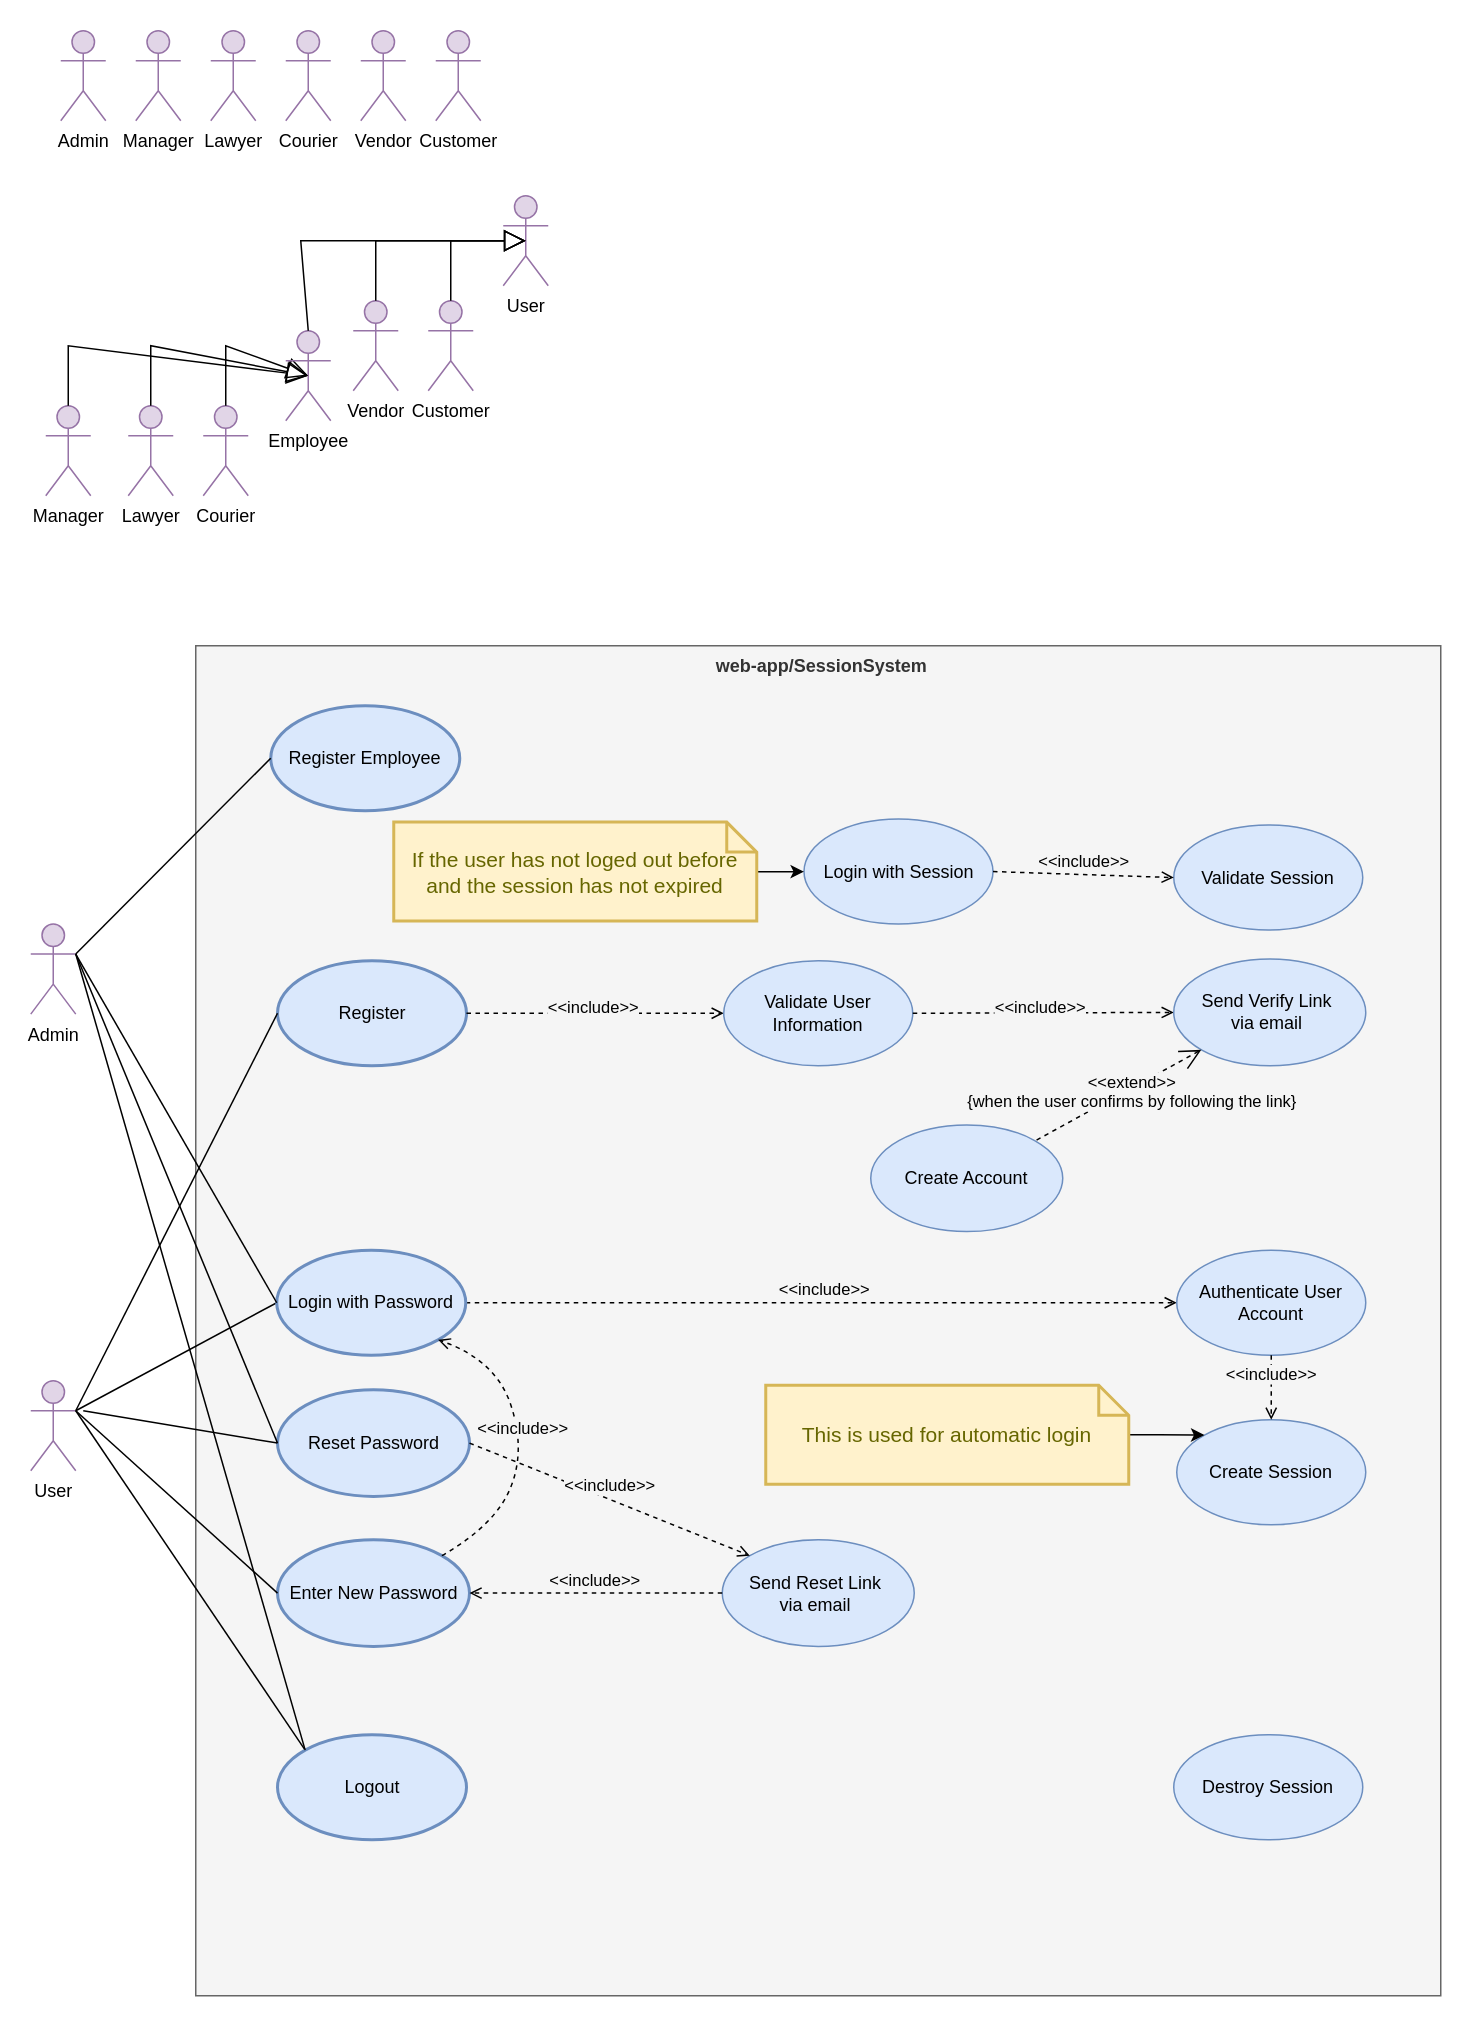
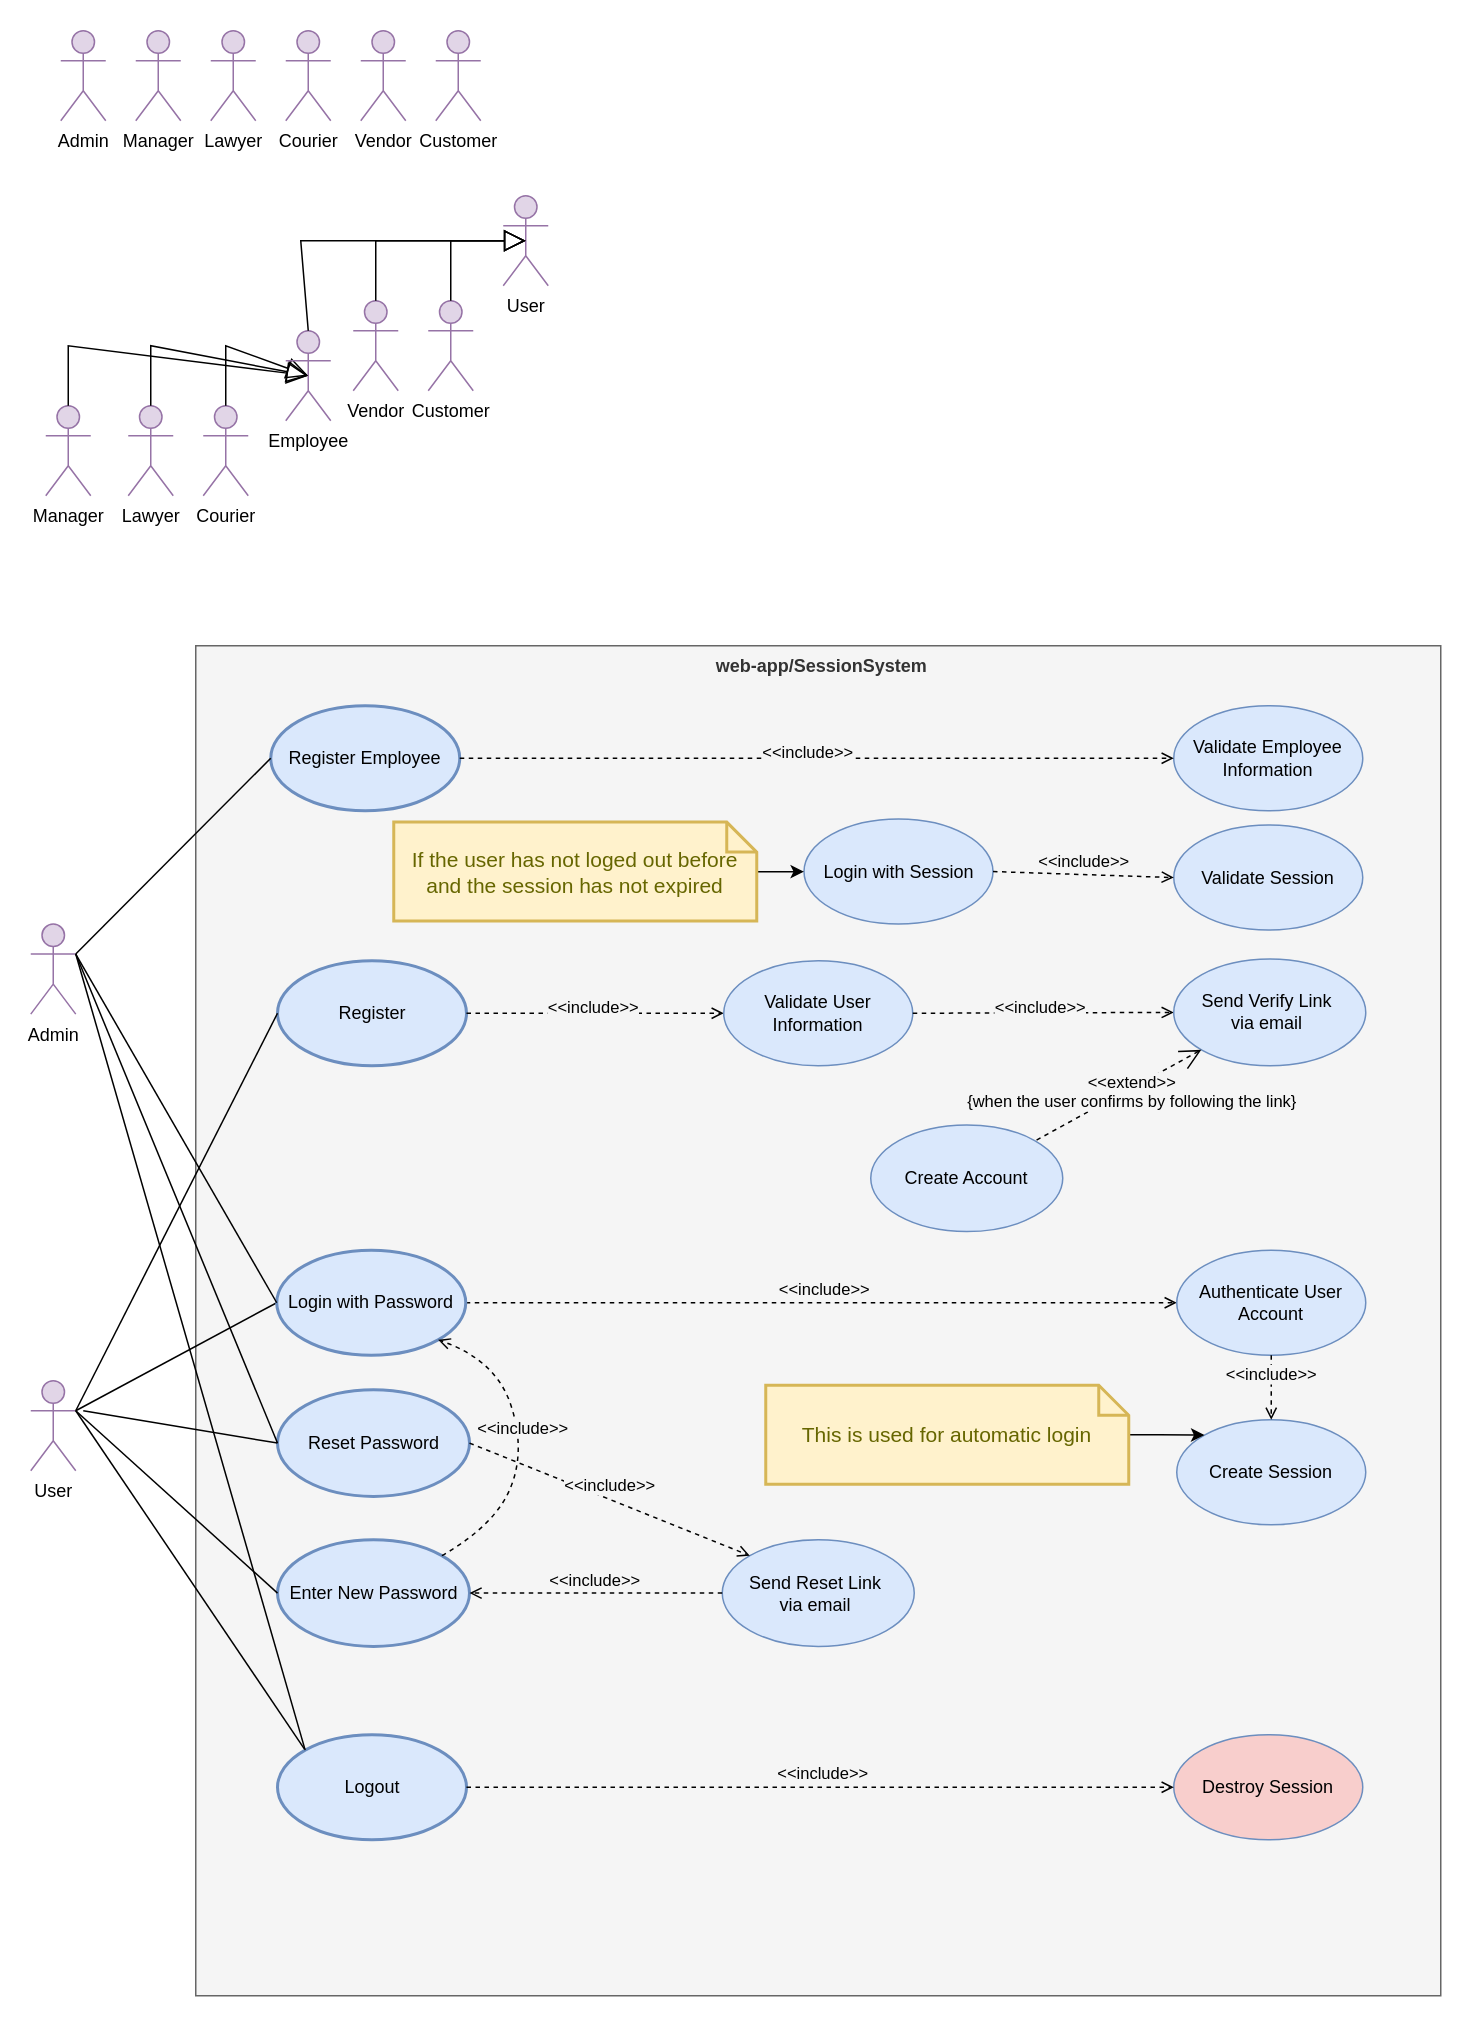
+ <mxCell id="56" value="&amp;lt;&amp;lt;include&amp;gt;&amp;gt;" style="edgeStyle=none;html=1;endArrow=open;verticalAlign=bottom;dashed=1;labelBackgroundColor=#F5F5F5;rounded=0;entryX=0;entryY=0.5;entryDx=0;entryDy=0;exitX=1;exitY=0.5;exitDx=0;exitDy=0;" parent="1" source="8" target="55" edge="1"><mxGeometry x="-0.025" y="-5" width="160" relative="1" as="geometry"><mxPoint x="370" y="462.28" as="sourcePoint" /><mxPoint x="860" y="547.28" as="targetPoint" /><mxPoint as="offset" /></mxGeometry></mxCell>
+ <mxCell id="55" value="Validate Employee&lt;br&gt;Information" style="ellipse;whiteSpace=wrap;html=1;fillColor=#dae8fc;strokeColor=#6c8ebf;" parent="1" vertex="1"><mxGeometry x="782" y="470" width="126" height="70" as="geometry" /></mxCell>
+ <mxCell id="14" value="&amp;lt;&amp;lt;include&amp;gt;&amp;gt;" style="edgeStyle=none;html=1;endArrow=open;verticalAlign=bottom;dashed=1;labelBackgroundColor=#F5F5F5;rounded=0;entryX=0;entryY=0.5;entryDx=0;entryDy=0;exitX=1;exitY=0.5;exitDx=0;exitDy=0;" parent="1" source="13" target="12" edge="1"><mxGeometry x="0.007" width="160" relative="1" as="geometry"><mxPoint x="294.88" y="900" as="sourcePoint" /><mxPoint x="462" y="991" as="targetPoint" /><mxPoint as="offset" /></mxGeometry></mxCell>
- <mxCell id="12" value="Destroy Session" style="ellipse;whiteSpace=wrap;html=1;fillColor=#dae8fc;strokeColor=#6c8ebf;" parent="1" vertex="1"><mxGeometry x="782" y="1156" width="126" height="70" as="geometry" /></mxCell>
+ <mxCell id="12" value="Destroy Session" style="ellipse;whiteSpace=wrap;html=1;fillColor=#f8cecc;strokeColor=#6c8ebf;" parent="1" vertex="1"><mxGeometry x="782" y="1156" width="126" height="70" as="geometry" /></mxCell>
